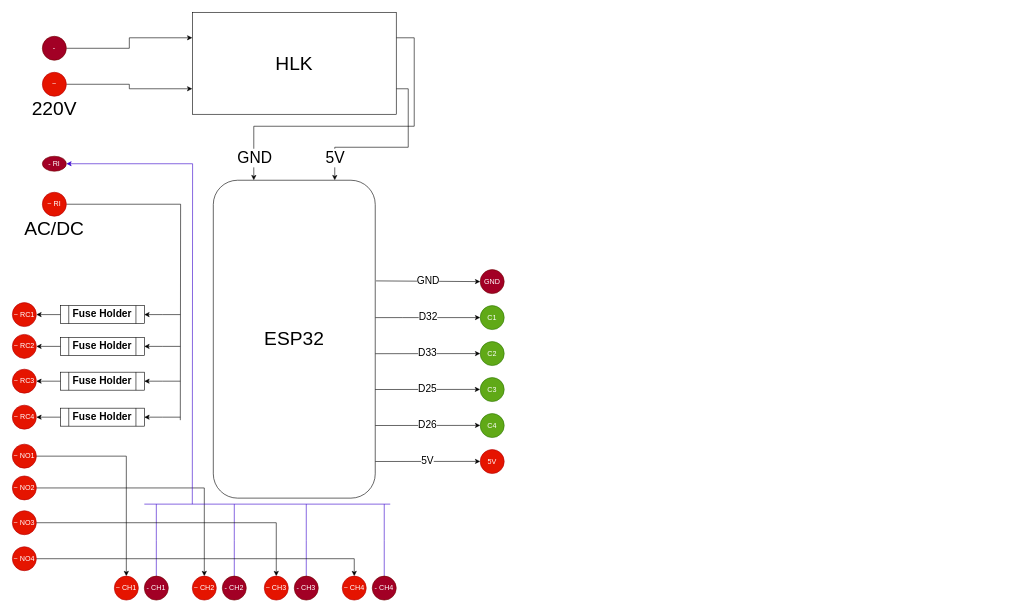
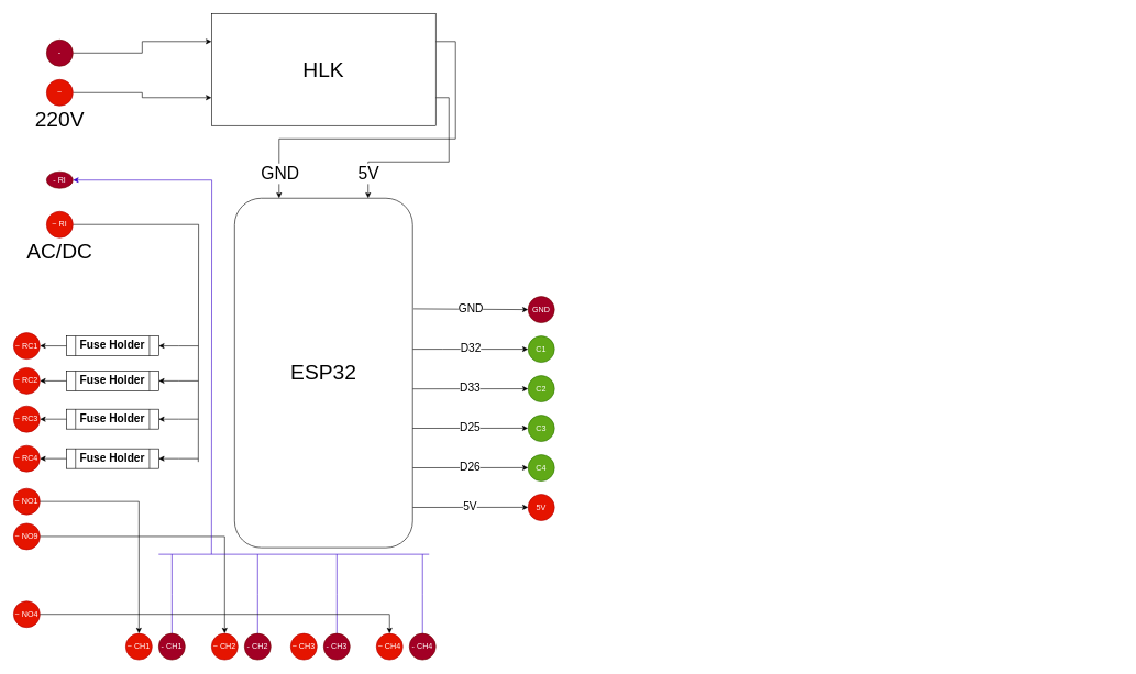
- <mxCell id="42" value="~ NO2" style="ellipse;whiteSpace=wrap;html=1;aspect=fixed;fillColor=#e51400;strokeColor=#B20000;fontColor=#ffffff;" vertex="1" parent="1"><mxGeometry x="20" y="793" width="40" height="40" as="geometry" /></mxCell>
+ <mxCell id="42" value="~ NO9" style="ellipse;whiteSpace=wrap;html=1;aspect=fixed;fillColor=#e51400;strokeColor=#B20000;fontColor=#ffffff;" vertex="1" parent="1"><mxGeometry x="20" y="793" width="40" height="40" as="geometry" /></mxCell>
- <mxCell id="43" value="~ NO3" style="ellipse;whiteSpace=wrap;html=1;aspect=fixed;fillColor=#e51400;strokeColor=#B20000;fontColor=#ffffff;" vertex="1" parent="1"><mxGeometry x="20" y="851" width="40" height="40" as="geometry" /></mxCell>
- <mxCell id="53" style="edgeStyle=orthogonalEdgeStyle;rounded=0;orthogonalLoop=1;jettySize=auto;html=1;entryX=1;entryY=0.5;entryDx=0;entryDy=0;startArrow=classic;startFill=1;endArrow=none;endFill=0;fontSize=17;" edge="1" parent="1" source="54" target="43"><mxGeometry relative="1" as="geometry"><Array as="points"><mxPoint x="460" y="871" /></Array></mxGeometry></mxCell>
